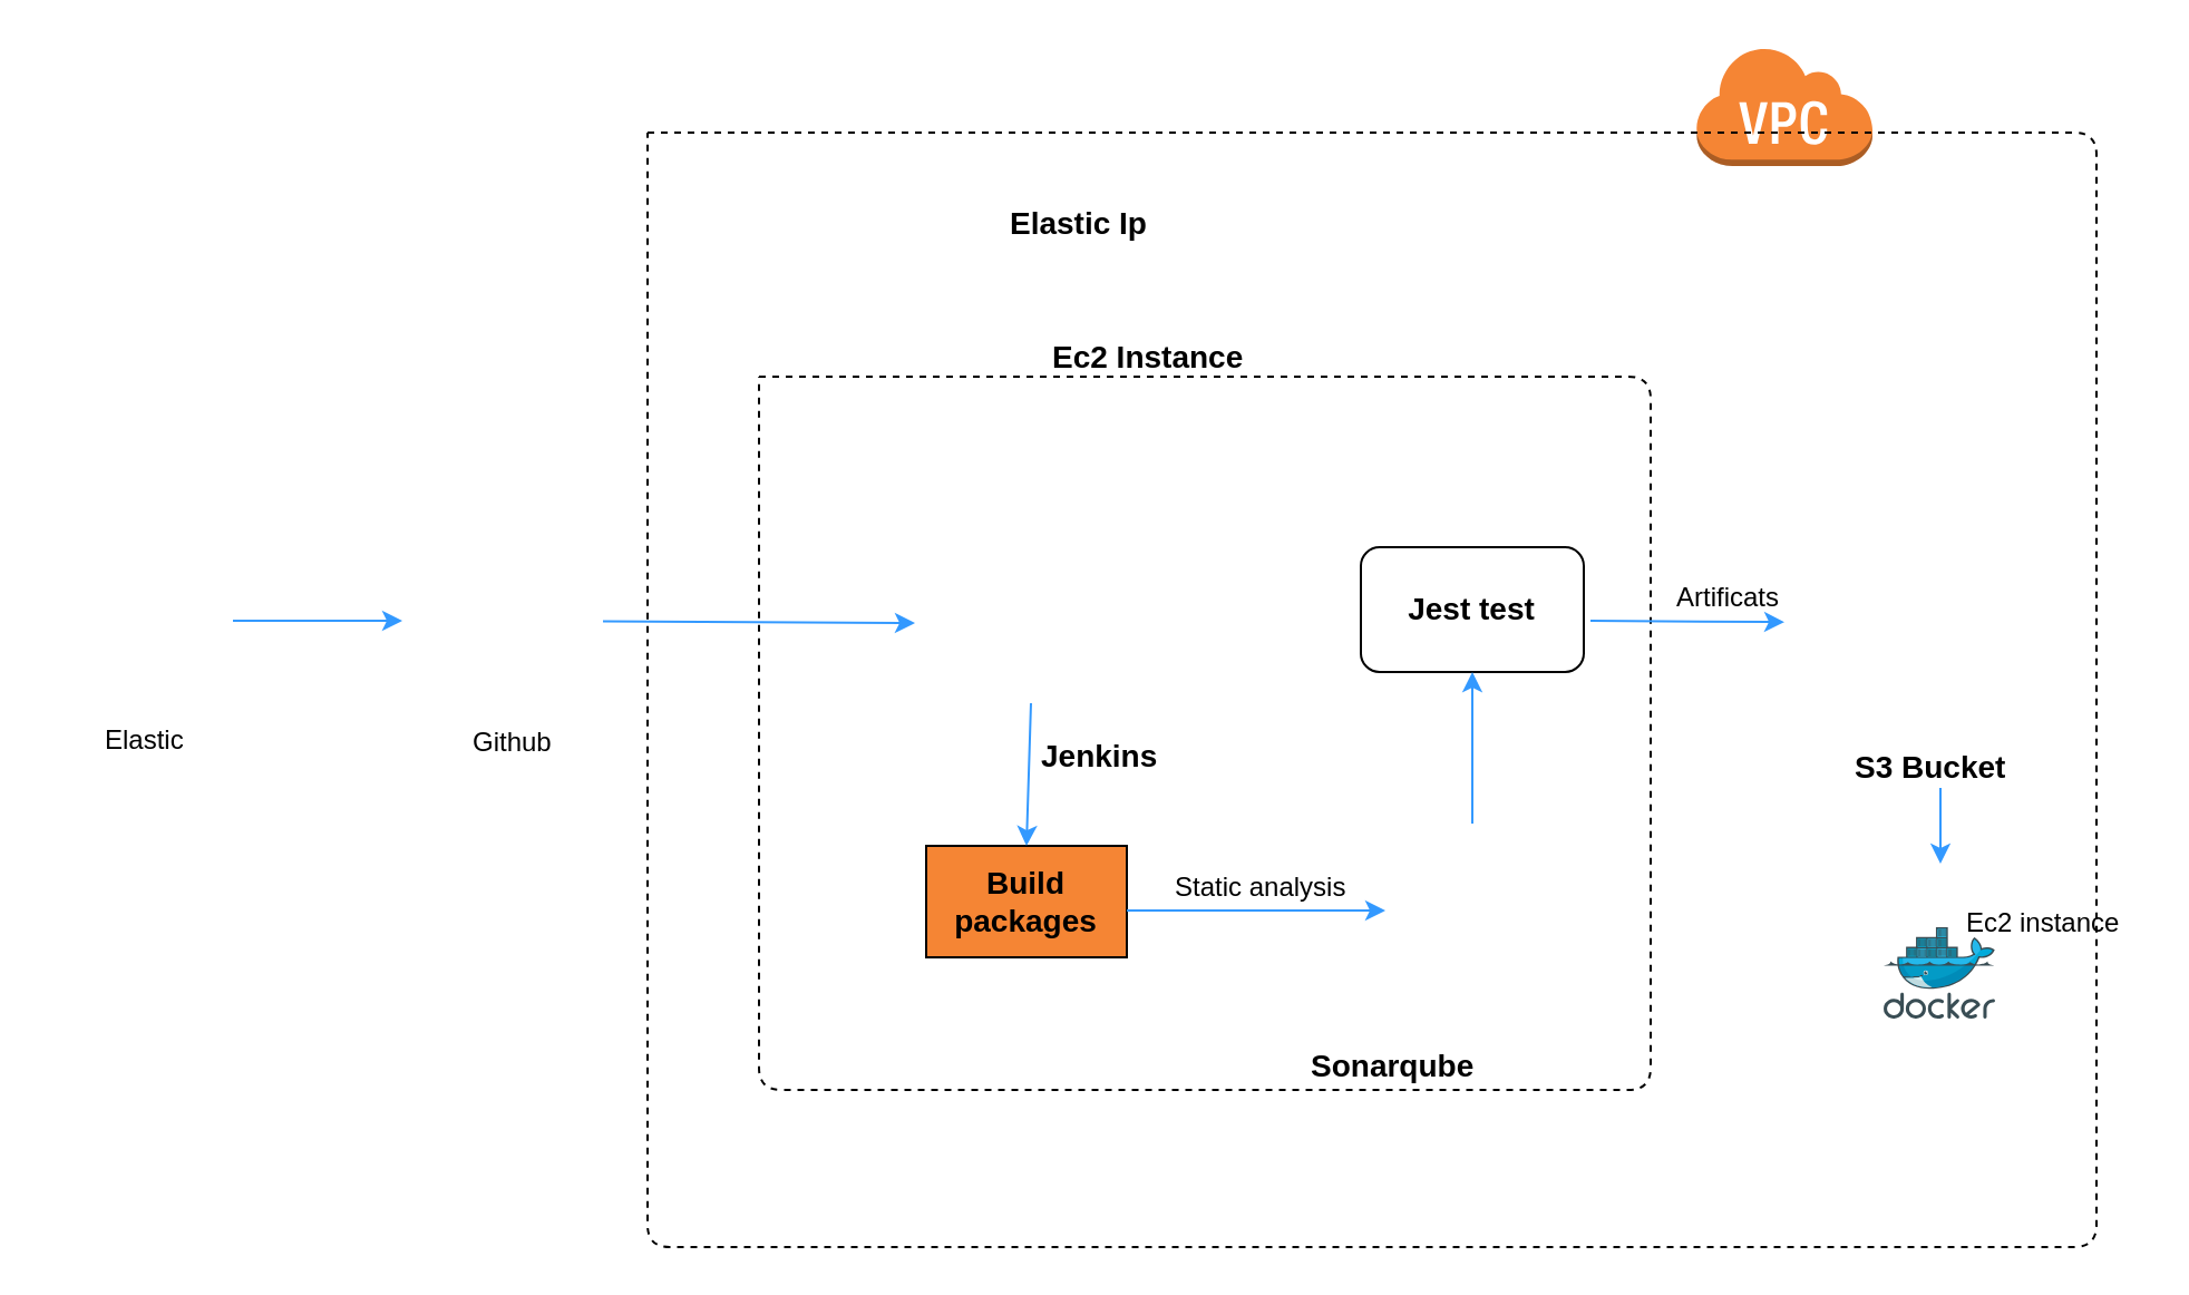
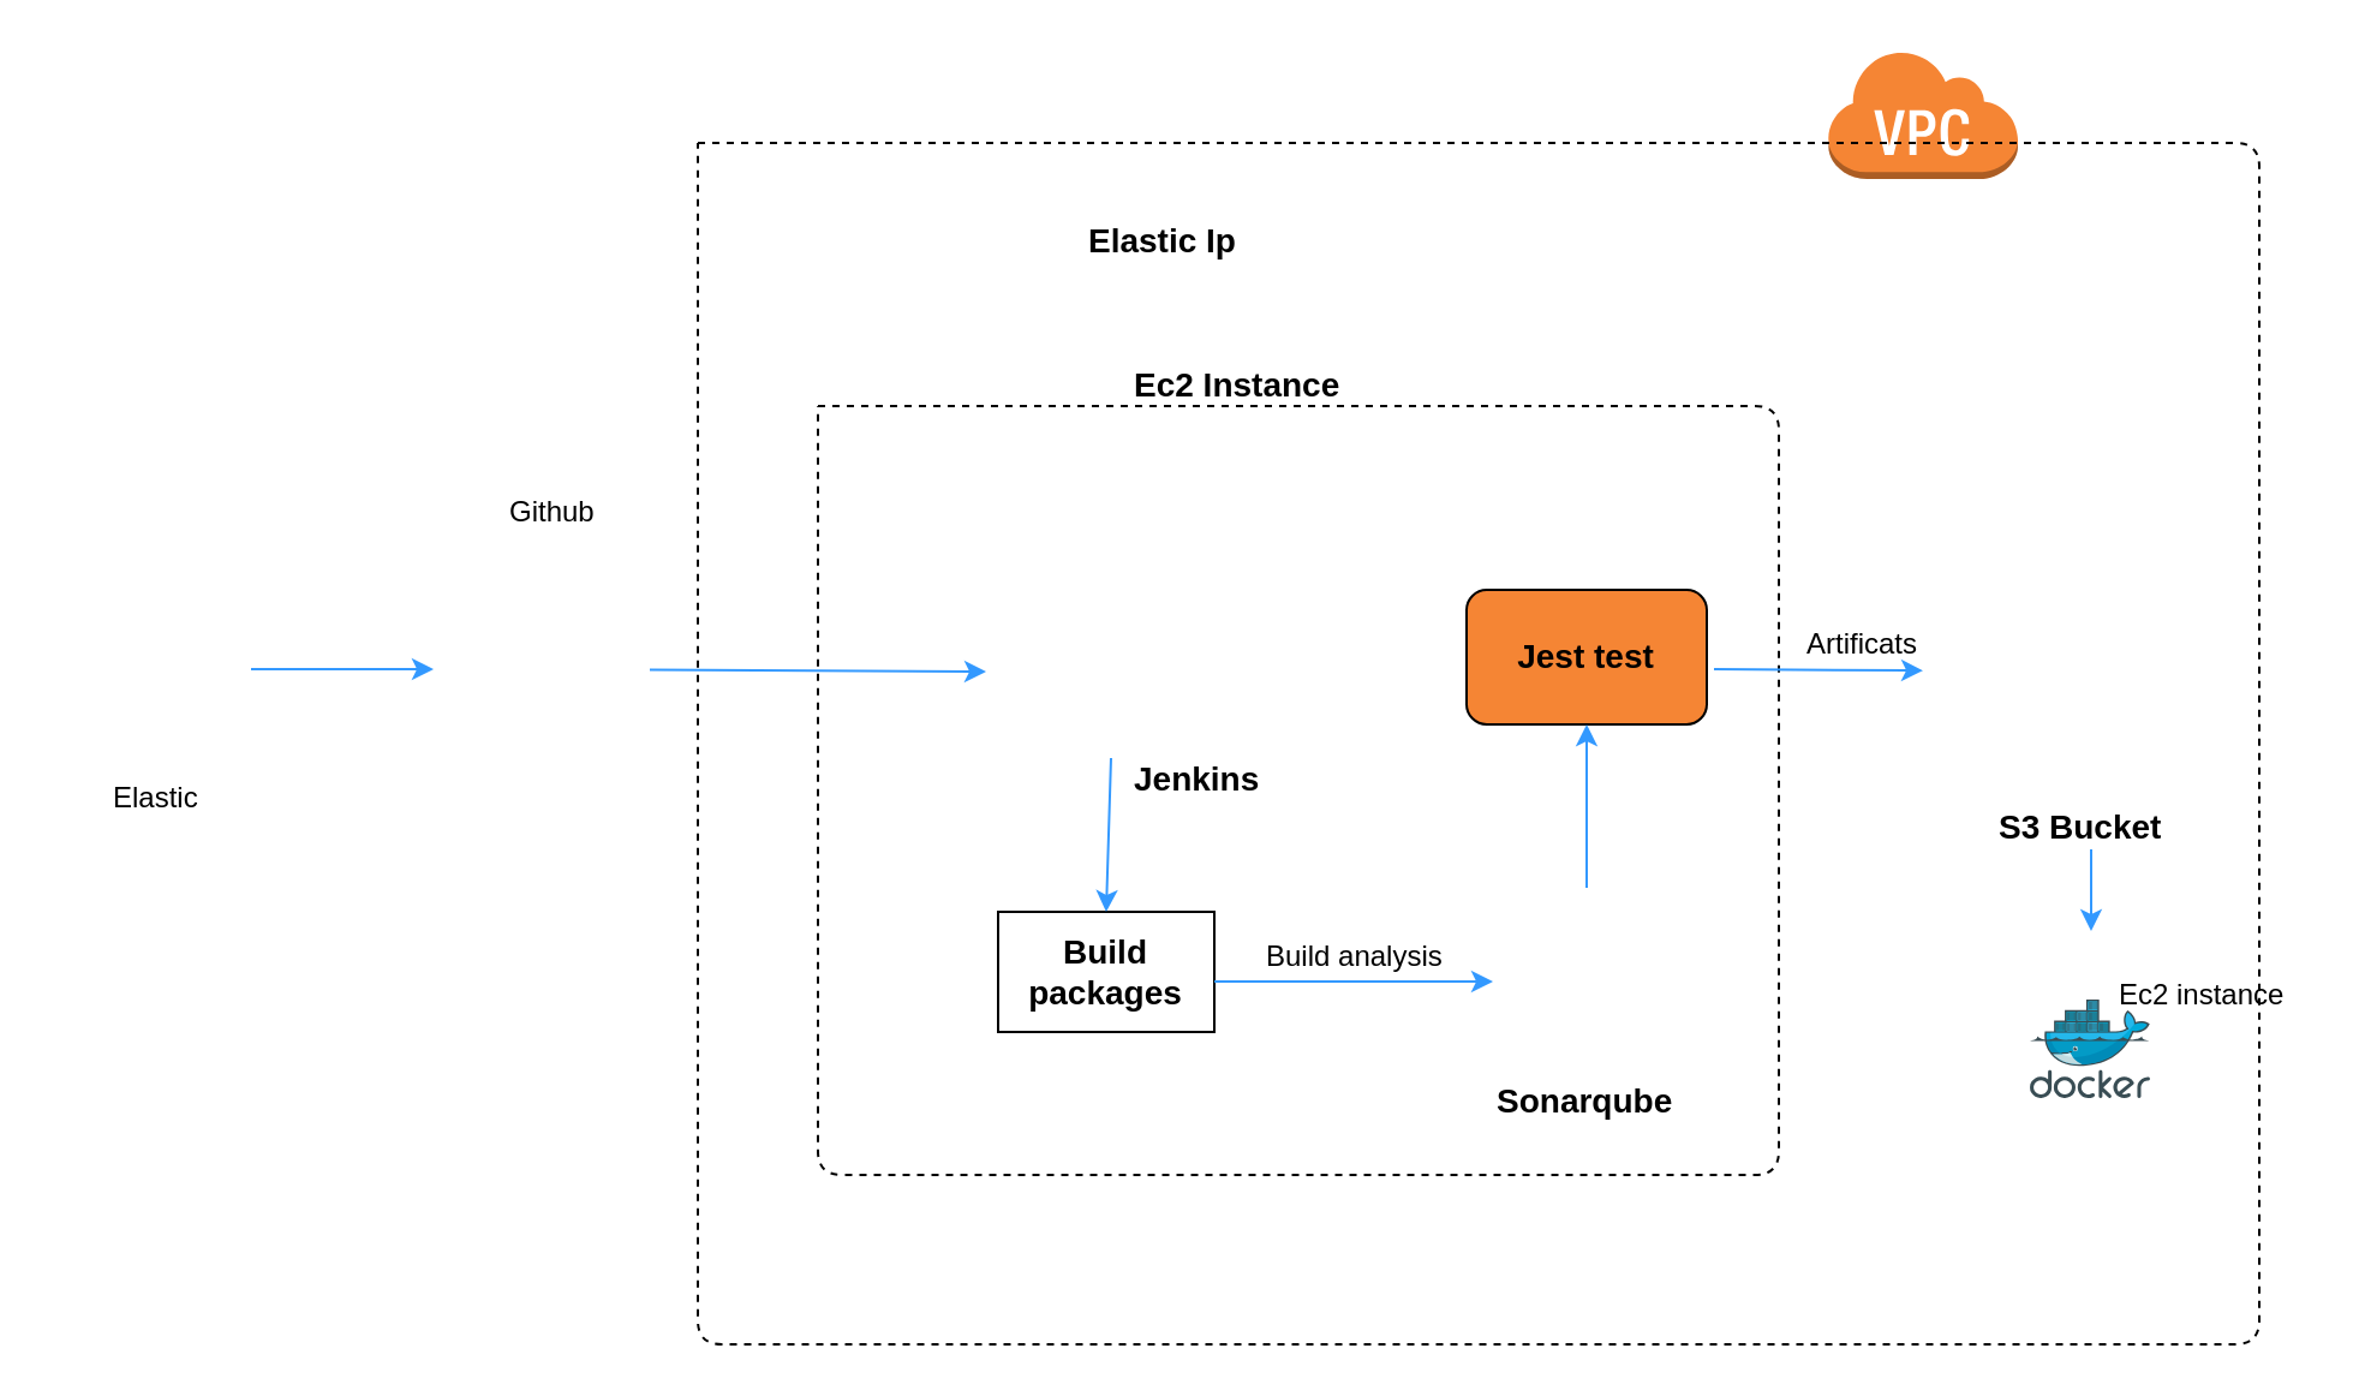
- <mxCell id="17" value="&lt;b&gt;&lt;font style=&quot;font-size: 14px&quot;&gt;Jest test&lt;/font&gt;&lt;/b&gt;" style="rounded=1;whiteSpace=wrap;html=1;" vertex="1" parent="1"><mxGeometry x="610" y="245" width="100" height="56" as="geometry" /></mxCell>
+ <mxCell id="17" value="&lt;b&gt;&lt;font style=&quot;font-size: 14px&quot;&gt;Jest test&lt;/font&gt;&lt;/b&gt;" style="rounded=1;whiteSpace=wrap;html=1;fillColor=#f58534;" vertex="1" parent="1"><mxGeometry x="610" y="245" width="100" height="56" as="geometry" /></mxCell>
- <mxCell id="28" value="Github" style="text;html=1;resizable=0;points=[];autosize=1;align=left;verticalAlign=top;spacingTop=-4;" vertex="1" parent="1"><mxGeometry x="210" y="323" width="50" height="20" as="geometry" /></mxCell>
+ <mxCell id="28" value="Github" style="text;html=1;resizable=0;points=[];autosize=1;align=left;verticalAlign=top;spacingTop=-4;" vertex="1" parent="1"><mxGeometry x="210" y="203" width="50" height="20" as="geometry" /></mxCell>
- <mxCell id="13" value="&lt;b&gt;&lt;font style=&quot;font-size: 14px&quot;&gt;Jenkins&lt;/font&gt;&lt;/b&gt;" style="text;html=1;resizable=0;points=[];autosize=1;align=left;verticalAlign=top;spacingTop=-4;" vertex="1" parent="1"><mxGeometry x="465" y="328" width="70" height="20" as="geometry" /></mxCell>
+ <mxCell id="13" value="&lt;b&gt;&lt;font style=&quot;font-size: 14px&quot;&gt;Jenkins&lt;/font&gt;&lt;/b&gt;" style="text;html=1;resizable=0;points=[];autosize=1;align=left;verticalAlign=top;spacingTop=-4;" vertex="1" parent="1"><mxGeometry x="470" y="313" width="70" height="20" as="geometry" /></mxCell>
- <mxCell id="27" value="Static analysis" style="text;html=1;resizable=0;points=[];autosize=1;align=left;verticalAlign=top;spacingTop=-4;" vertex="1" parent="1"><mxGeometry x="525" y="388" width="90" height="20" as="geometry" /></mxCell>
+ <mxCell id="27" value="Build analysis" style="text;html=1;resizable=0;points=[];autosize=1;align=left;verticalAlign=top;spacingTop=-4;" vertex="1" parent="1"><mxGeometry x="525" y="388" width="90" height="20" as="geometry" /></mxCell>
- <mxCell id="18" value="&lt;b&gt;&lt;font style=&quot;font-size: 14px&quot;&gt;Build packages&lt;/font&gt;&lt;/b&gt;" style="rounded=0;whiteSpace=wrap;html=1;fillColor=#f58534;" vertex="1" parent="1"><mxGeometry x="415" y="379" width="90" height="50" as="geometry" /></mxCell>
+ <mxCell id="18" value="&lt;b&gt;&lt;font style=&quot;font-size: 14px&quot;&gt;Build packages&lt;/font&gt;&lt;/b&gt;" style="rounded=0;whiteSpace=wrap;html=1;" vertex="1" parent="1"><mxGeometry x="415" y="379" width="90" height="50" as="geometry" /></mxCell>
- <mxCell id="23" value="&lt;b&gt;&lt;font style=&quot;font-size: 14px&quot;&gt;Sonarqube&lt;/font&gt;&lt;/b&gt;" style="text;html=1;resizable=0;points=[];autosize=1;align=left;verticalAlign=top;spacingTop=-4;" vertex="1" parent="1"><mxGeometry x="586" y="467" width="90" height="20" as="geometry" /></mxCell>
+ <mxCell id="23" value="&lt;b&gt;&lt;font style=&quot;font-size: 14px&quot;&gt;Sonarqube&lt;/font&gt;&lt;/b&gt;" style="text;html=1;resizable=0;points=[];autosize=1;align=left;verticalAlign=top;spacingTop=-4;" vertex="1" parent="1"><mxGeometry x="621" y="447" width="90" height="20" as="geometry" /></mxCell>
